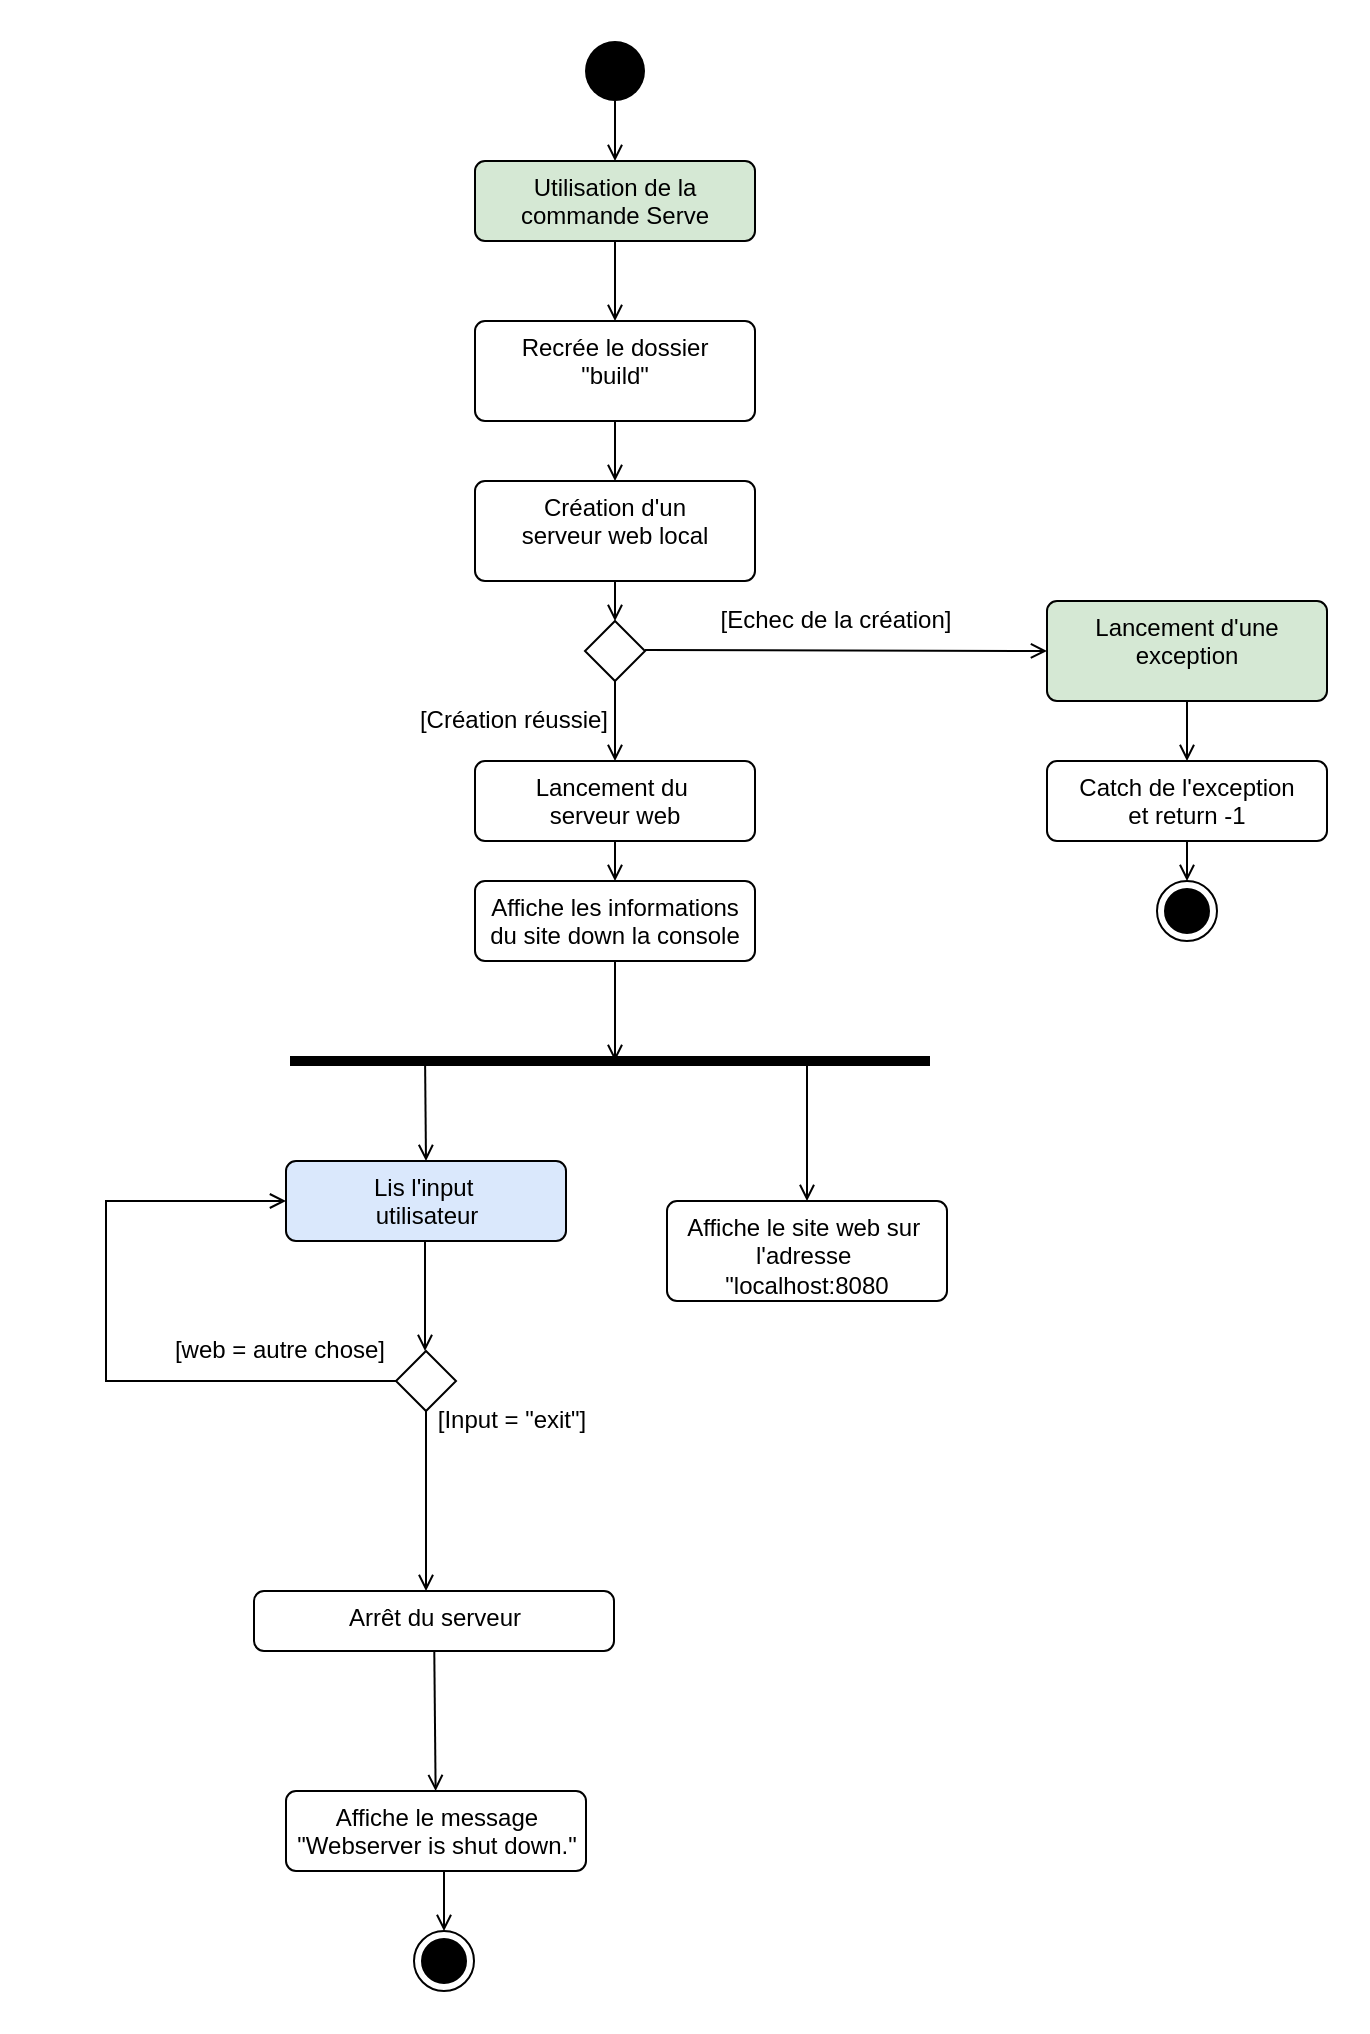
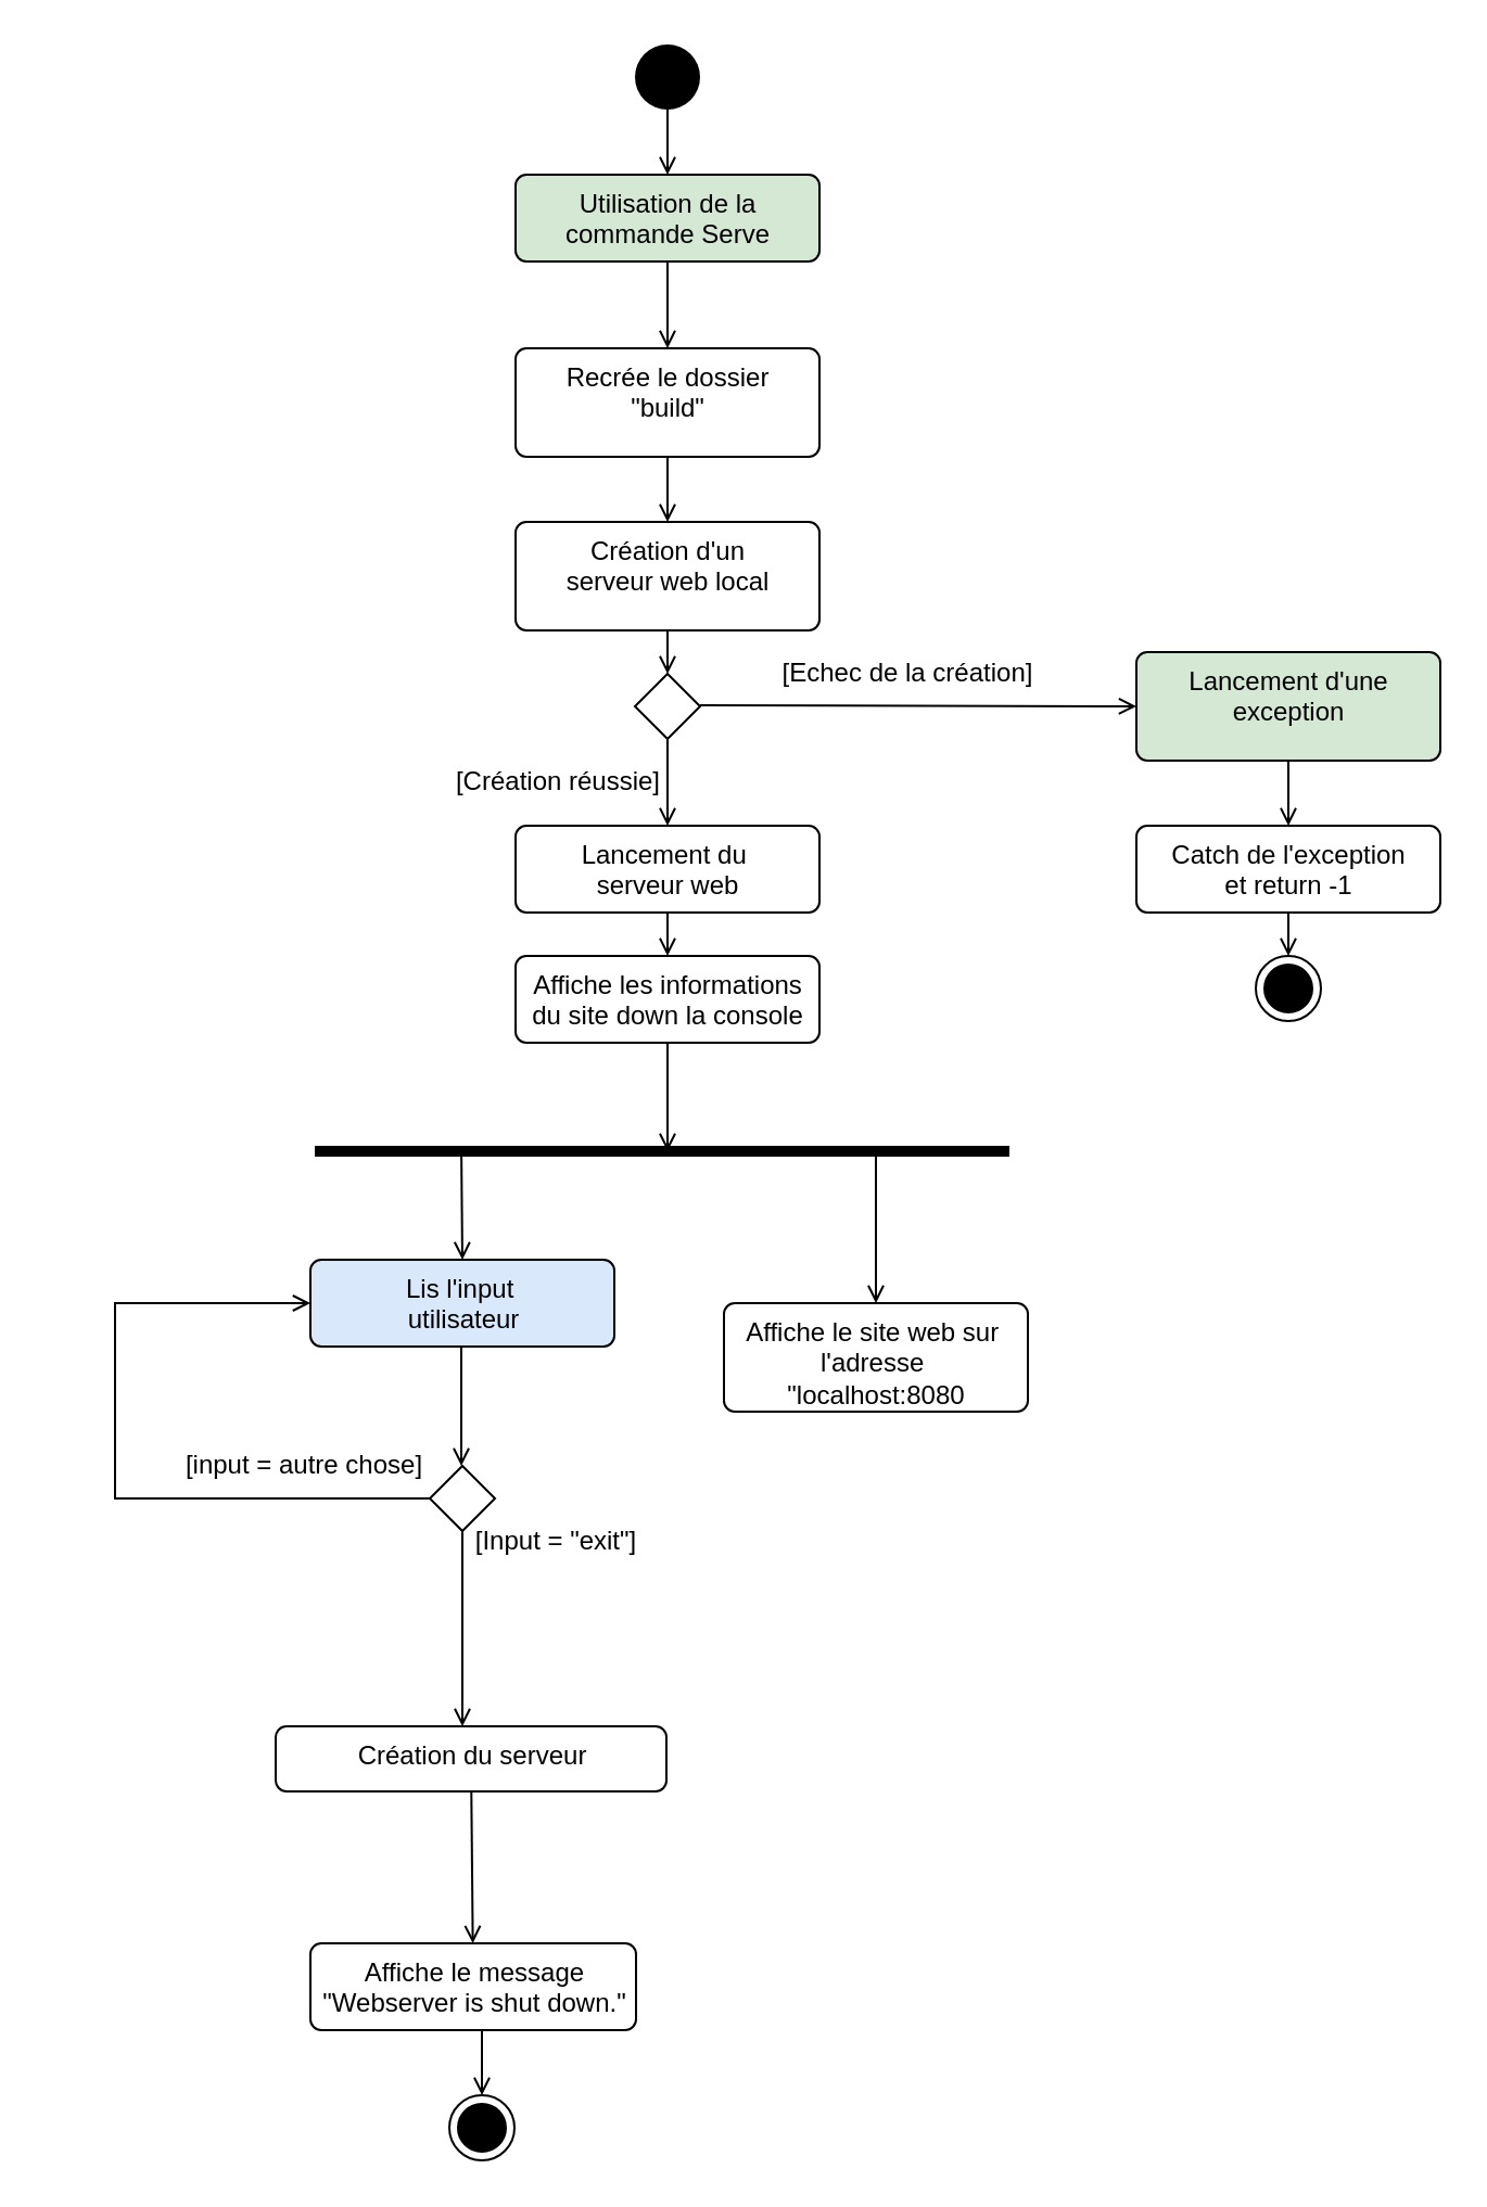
- <mxCell id="33" value="[web = autre chose]" style="text;html=1;strokeColor=none;fillColor=none;align=center;verticalAlign=middle;whiteSpace=wrap;rounded=0;" vertex="1" parent="1"><mxGeometry x="20" y="665" width="240" height="20" as="geometry" /></mxCell>
+ <mxCell id="33" value="[input = autre chose]" style="text;html=1;strokeColor=none;fillColor=none;align=center;verticalAlign=middle;whiteSpace=wrap;rounded=0;" vertex="1" parent="1"><mxGeometry x="20" y="665" width="240" height="20" as="geometry" /></mxCell>
- <mxCell id="35" value="Arrêt du serveur" style="html=1;align=center;verticalAlign=top;rounded=1;absoluteArcSize=1;arcSize=10;dashed=0;" vertex="1" parent="1"><mxGeometry x="126.5" y="795" width="180" height="30" as="geometry" /></mxCell>
+ <mxCell id="35" value="Création du serveur" style="html=1;align=center;verticalAlign=top;rounded=1;absoluteArcSize=1;arcSize=10;dashed=0;" vertex="1" parent="1"><mxGeometry x="126.5" y="795" width="180" height="30" as="geometry" /></mxCell>
